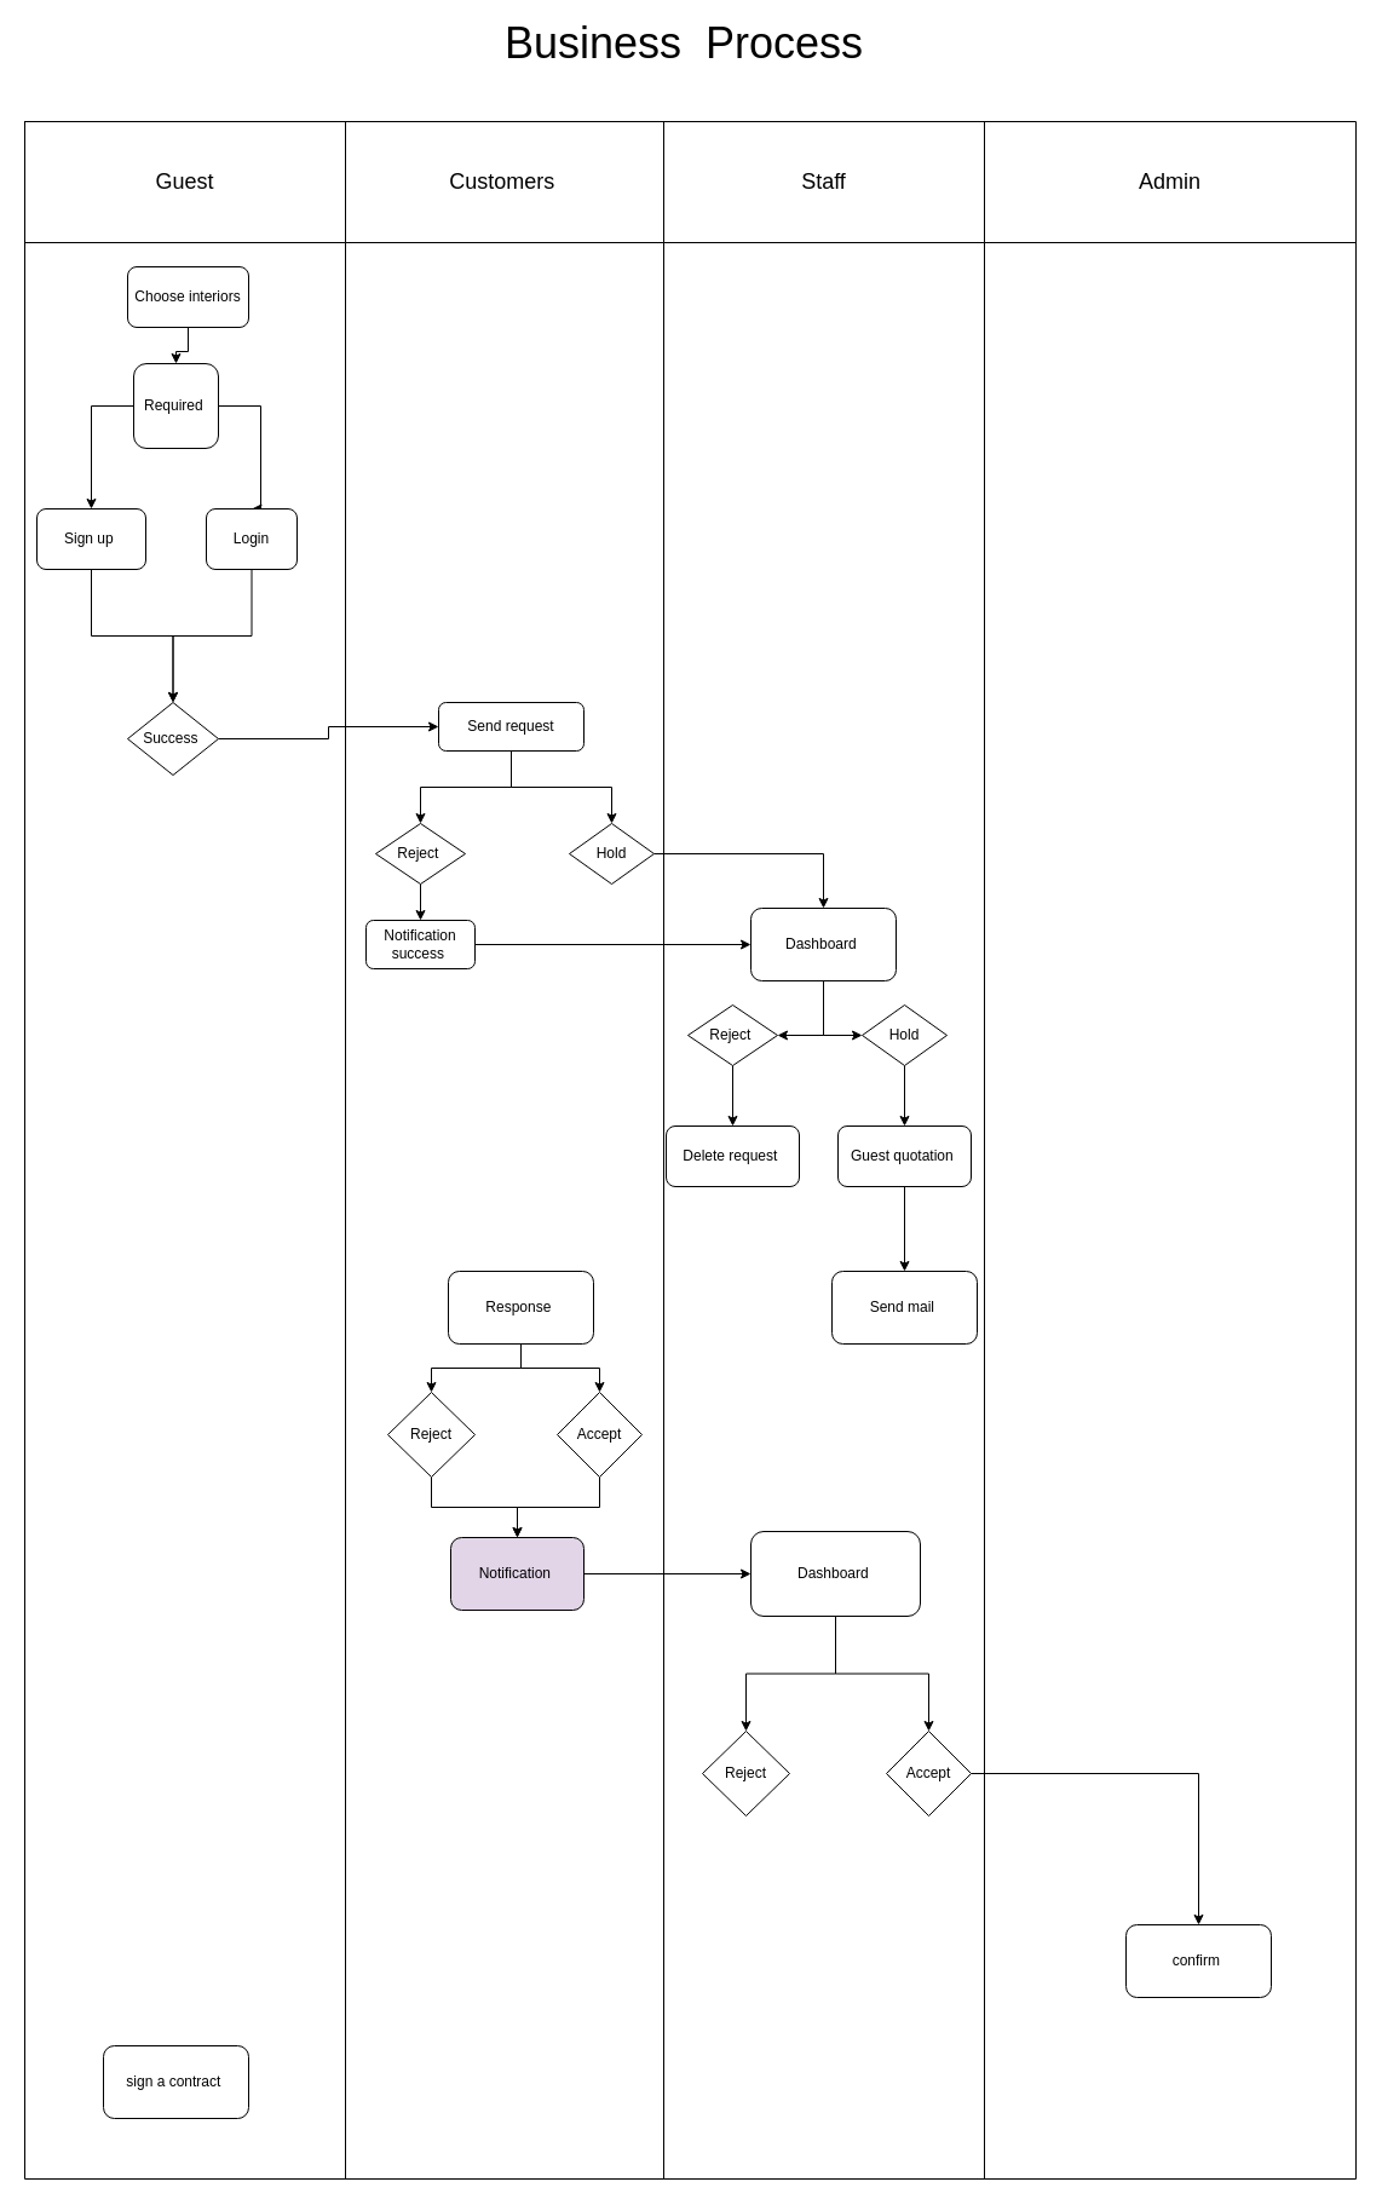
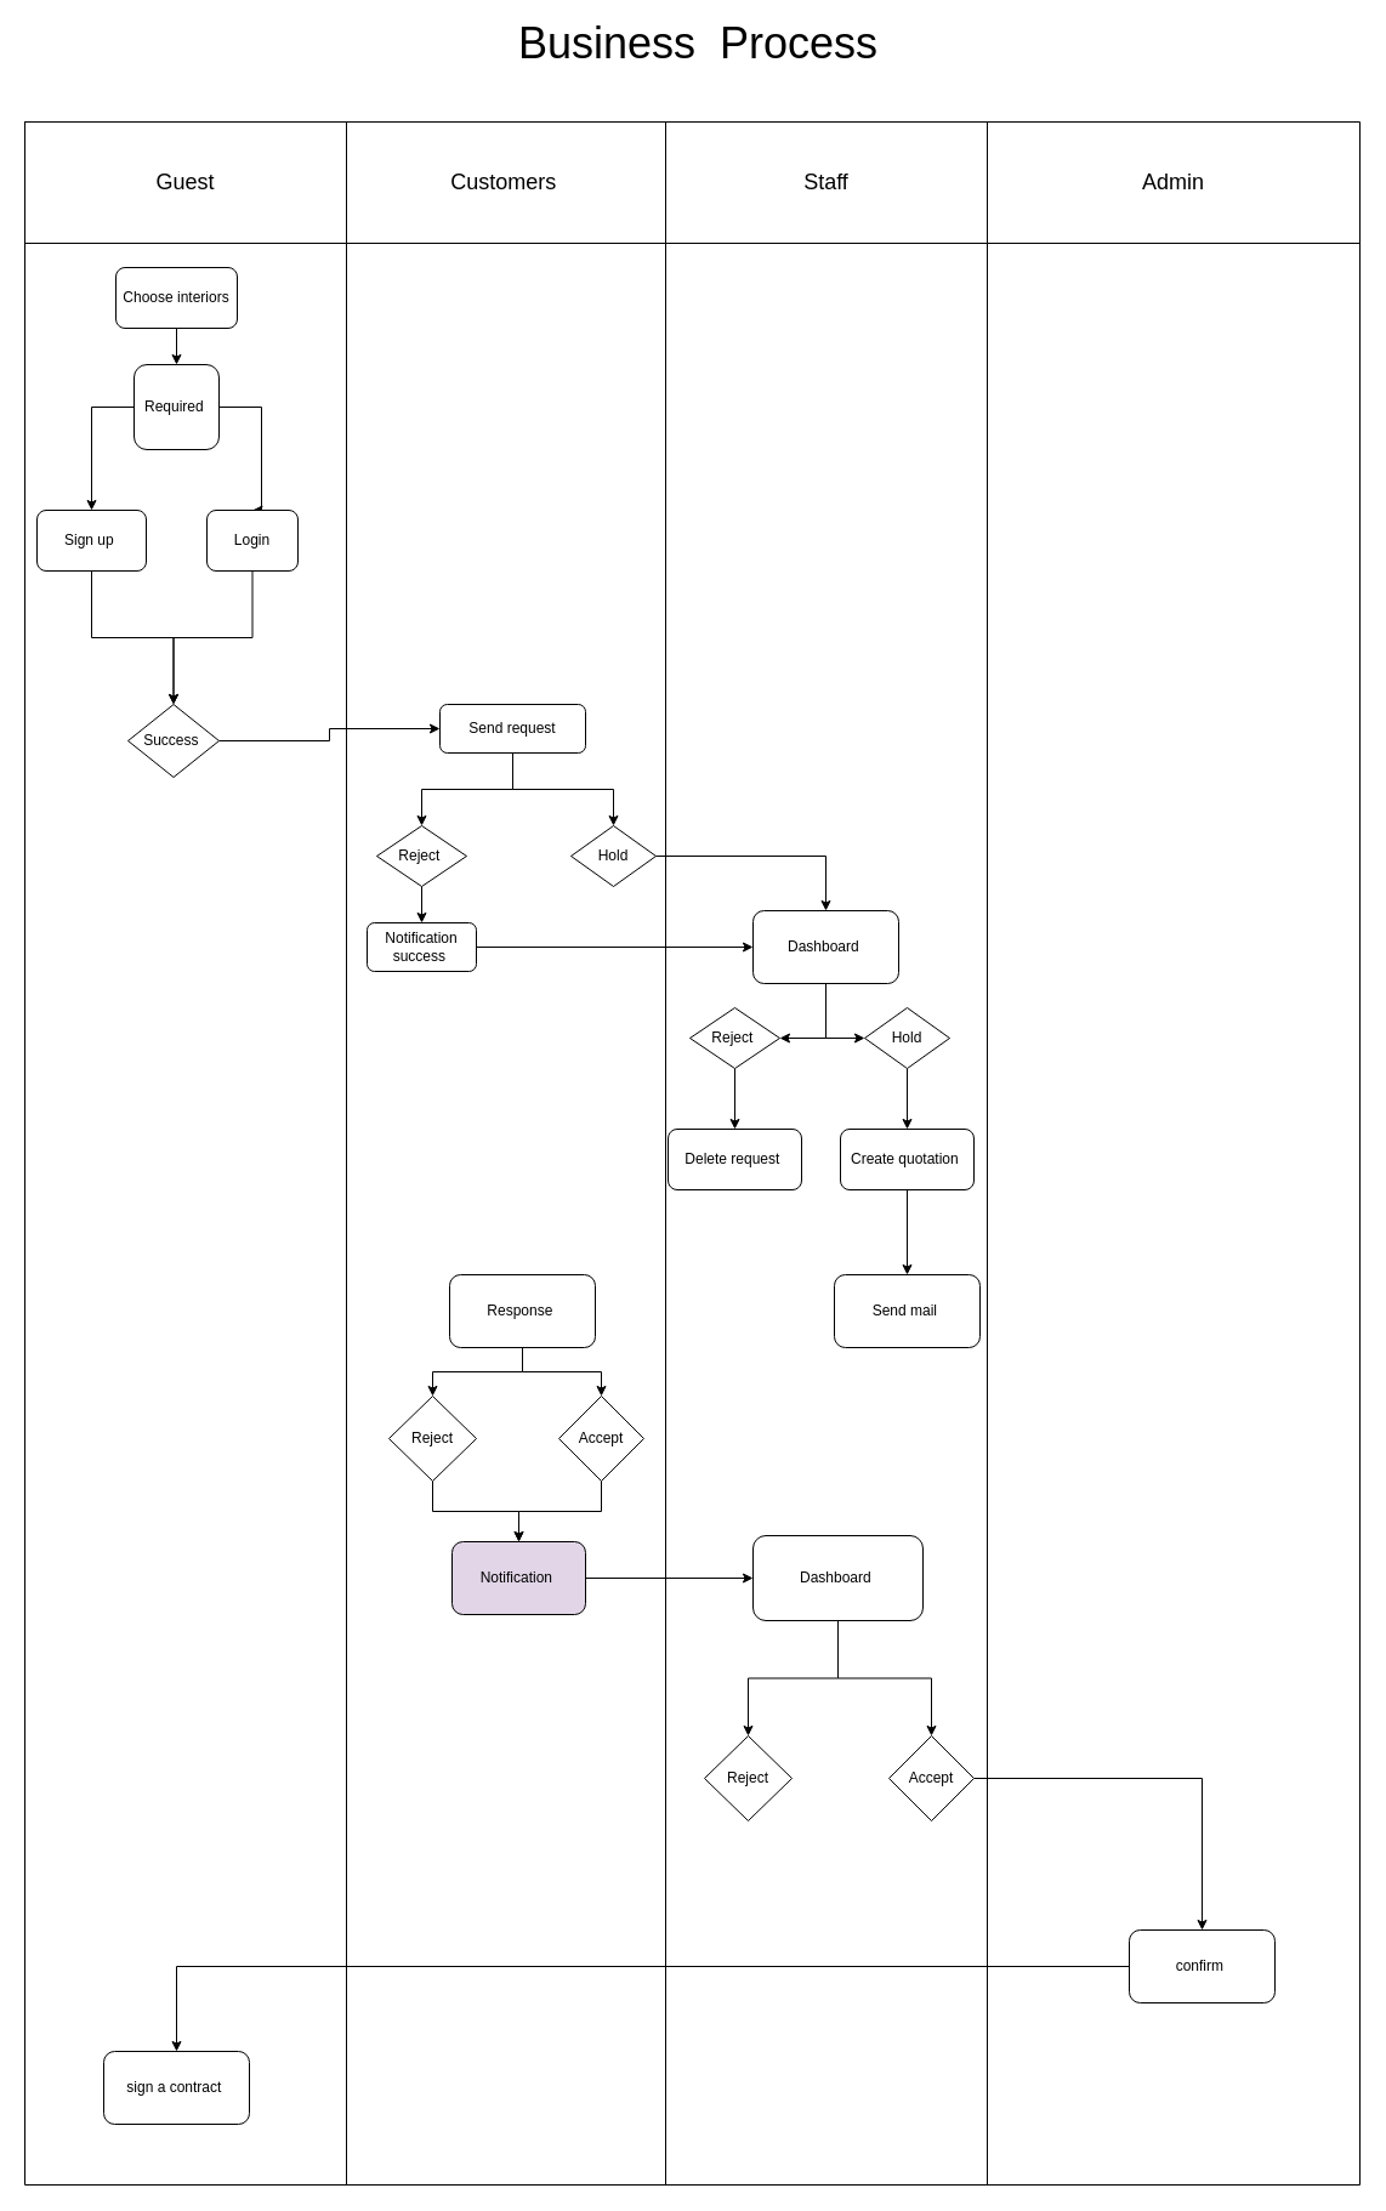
- <mxCell id="13" value="&lt;font style=&quot;font-size: 36px;&quot;&gt;Business&amp;nbsp; Process&amp;nbsp;&lt;/font&gt;" style="text;html=1;align=center;verticalAlign=middle;whiteSpace=wrap;rounded=0;" vertex="1" parent="1"><mxGeometry x="400" y="20" width="340" height="30" as="geometry" /></mxCell>
+ <mxCell id="13" value="&lt;font style=&quot;font-size: 36px;&quot;&gt;Business&amp;nbsp; Process&amp;nbsp;&lt;/font&gt;" style="text;html=1;align=center;verticalAlign=middle;whiteSpace=wrap;rounded=0;" vertex="1" parent="1"><mxGeometry x="410" y="20" width="340" height="30" as="geometry" /></mxCell>
- <mxCell id="15" value="Choose interiors" style="rounded=1;whiteSpace=wrap;html=1;" vertex="1" parent="1"><mxGeometry x="105" y="220" width="100" height="50" as="geometry" /></mxCell>
+ <mxCell id="15" value="Choose interiors" style="rounded=1;whiteSpace=wrap;html=1;" vertex="1" parent="1"><mxGeometry x="95" y="220" width="100" height="50" as="geometry" /></mxCell>
- <mxCell id="38" value="Guest quotation&amp;nbsp;" style="rounded=1;whiteSpace=wrap;html=1;" vertex="1" parent="1"><mxGeometry x="692" y="930" width="110" height="50" as="geometry" /></mxCell>
+ <mxCell id="38" value="Create quotation&amp;nbsp;" style="rounded=1;whiteSpace=wrap;html=1;" vertex="1" parent="1"><mxGeometry x="692" y="930" width="110" height="50" as="geometry" /></mxCell>
+ <mxCell id="60" style="edgeStyle=orthogonalEdgeStyle;rounded=0;orthogonalLoop=1;jettySize=auto;html=1;entryX=0.5;entryY=0;entryDx=0;entryDy=0;" edge="1" parent="1" source="61" target="62"><mxGeometry relative="1" as="geometry" /></mxCell>
